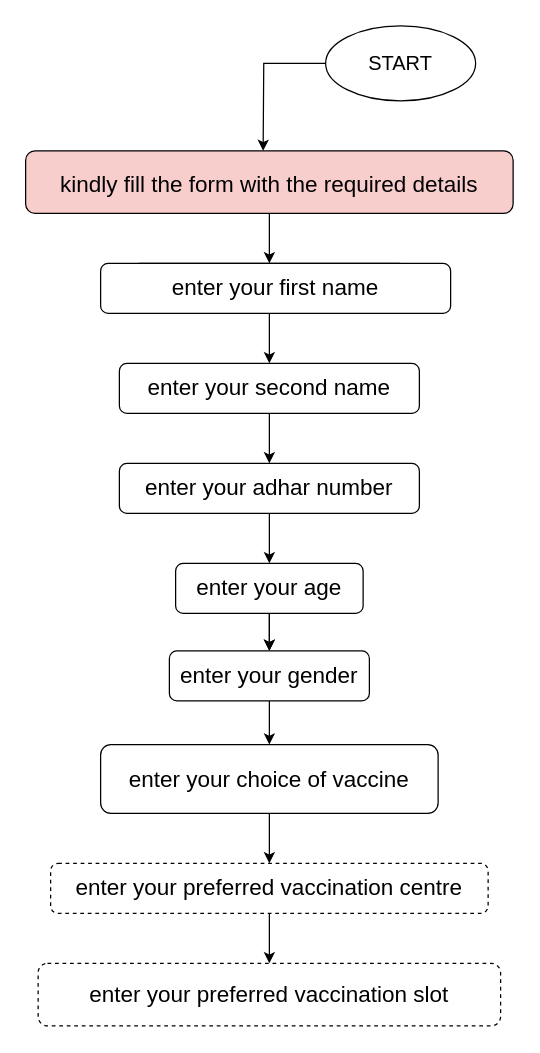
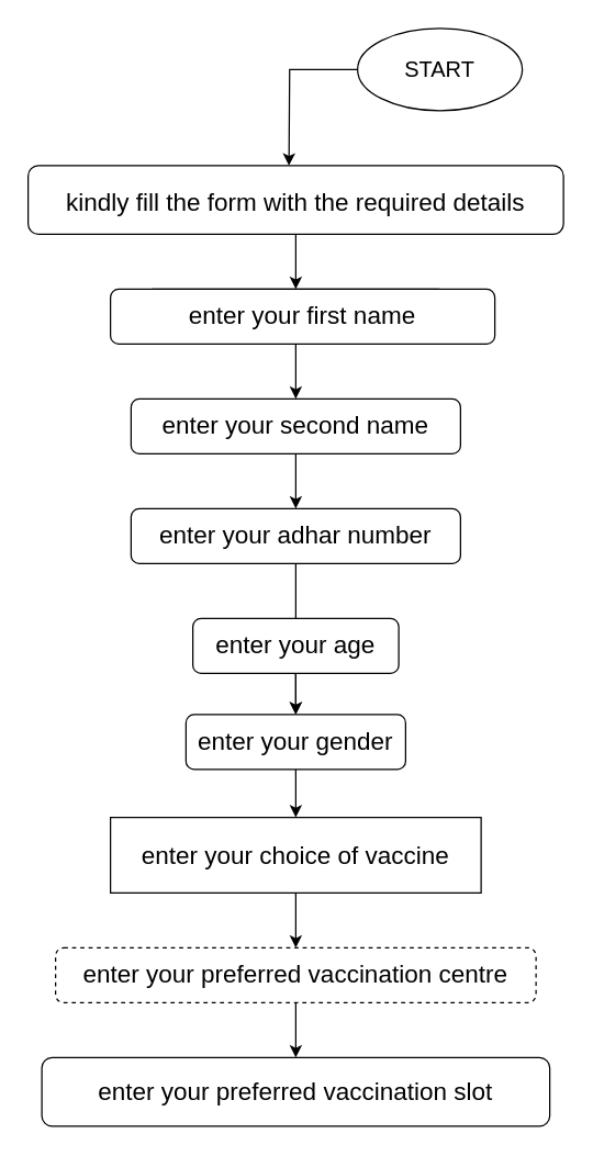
- <mxCell id="5" value="&lt;font style=&quot;font-size: 18px&quot;&gt;kindly fill the form with the required details&lt;/font&gt;" style="rounded=1;whiteSpace=wrap;html=1;fontSize=24;fillColor=#f8cecc;" vertex="1" parent="1"><mxGeometry x="20" y="120" width="390" height="50" as="geometry" /></mxCell>
+ <mxCell id="5" value="&lt;font style=&quot;font-size: 18px&quot;&gt;kindly fill the form with the required details&lt;/font&gt;" style="rounded=1;whiteSpace=wrap;html=1;fontSize=24;" vertex="1" parent="1"><mxGeometry x="20" y="120" width="390" height="50" as="geometry" /></mxCell>
- <mxCell id="11" style="edgeStyle=orthogonalEdgeStyle;rounded=0;orthogonalLoop=1;jettySize=auto;html=1;fontSize=18;" edge="1" parent="1" source="12" target="15"><mxGeometry relative="1" as="geometry"><mxPoint x="215" y="450" as="targetPoint" /></mxGeometry></mxCell>
+ <mxCell id="11" style="edgeStyle=orthogonalEdgeStyle;rounded=0;orthogonalLoop=1;jettySize=auto;html=1;fontSize=18;endArrow=none;" edge="1" parent="1" source="12" target="15"><mxGeometry relative="1" as="geometry"><mxPoint x="215" y="450" as="targetPoint" /></mxGeometry></mxCell>
- <mxCell id="19" value="enter your choice of vaccine" style="rounded=1;whiteSpace=wrap;html=1;fontSize=18;" vertex="1" parent="1"><mxGeometry x="80" y="595" width="270" height="55" as="geometry" /></mxCell>
+ <mxCell id="19" value="enter your choice of vaccine" style="whiteSpace=wrap;html=1;fontSize=18;rounded=0;" vertex="1" parent="1"><mxGeometry x="80" y="595" width="270" height="55" as="geometry" /></mxCell>
- <mxCell id="22" value="enter your preferred vaccination slot" style="rounded=1;whiteSpace=wrap;html=1;fontSize=18;dashed=1;" vertex="1" parent="1"><mxGeometry x="30" y="770" width="370" height="50" as="geometry" /></mxCell>
+ <mxCell id="22" value="enter your preferred vaccination slot" style="rounded=1;whiteSpace=wrap;html=1;fontSize=18;" vertex="1" parent="1"><mxGeometry x="30" y="770" width="370" height="50" as="geometry" /></mxCell>
